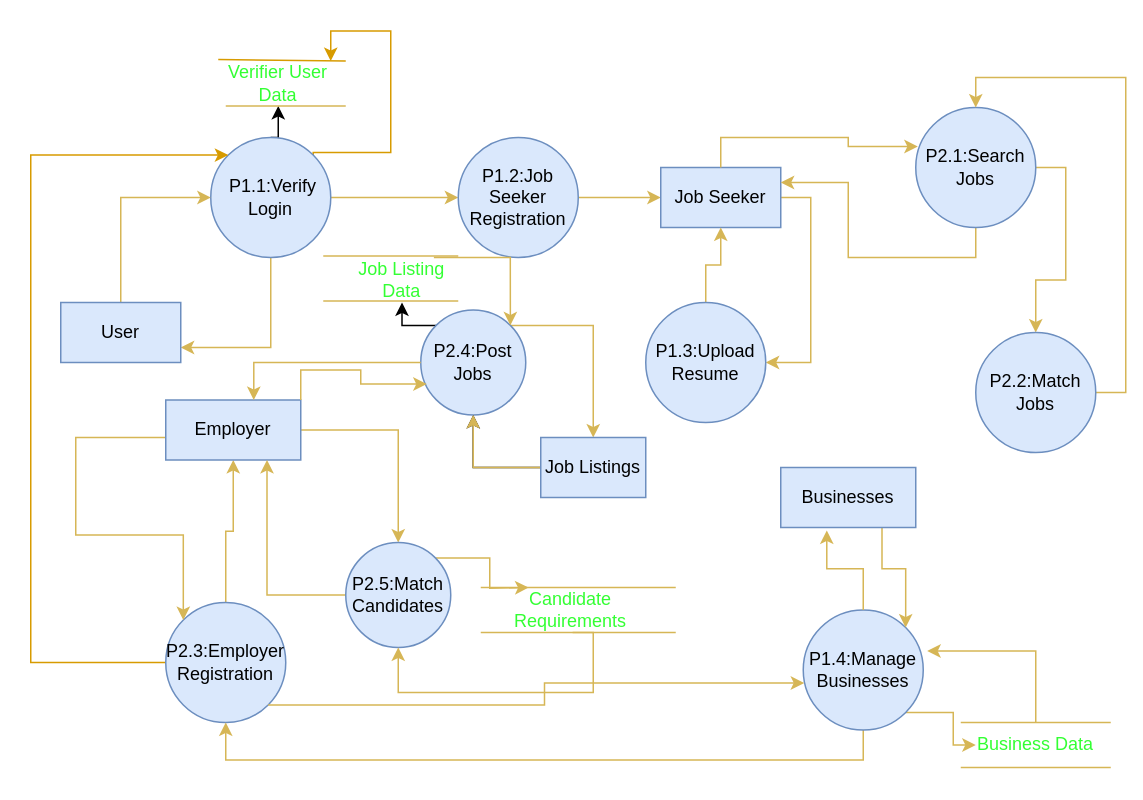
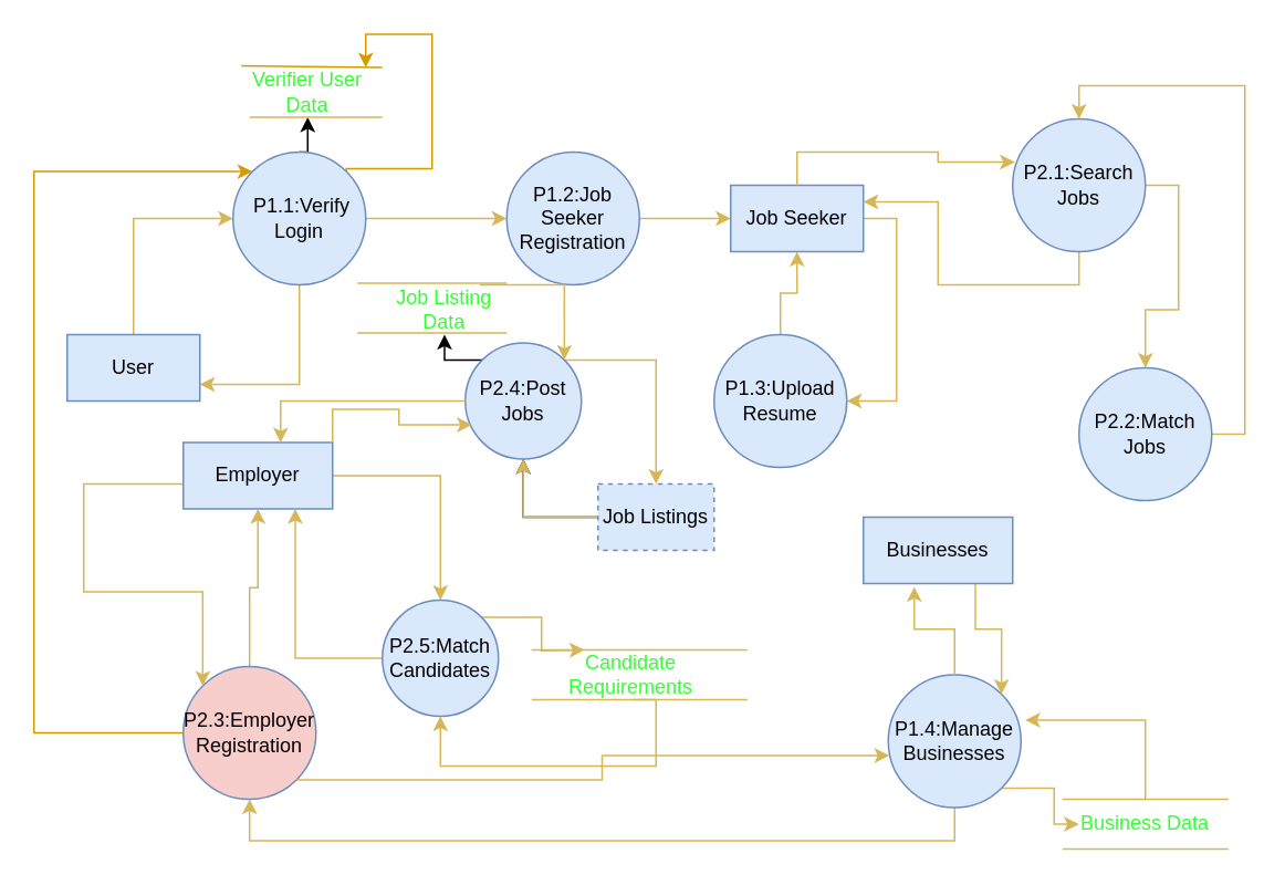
- <mxCell id="37" value="Job Listings" style="rounded=0;whiteSpace=wrap;html=1;fillColor=#dae8fc;strokeColor=#6c8ebf;" parent="1" vertex="1"><mxGeometry x="360" y="291" width="70" height="40" as="geometry" /></mxCell>
+ <mxCell id="37" value="Job Listings" style="rounded=0;whiteSpace=wrap;html=1;fillColor=#dae8fc;strokeColor=#6c8ebf;dashed=1;" parent="1" vertex="1"><mxGeometry x="360" y="291" width="70" height="40" as="geometry" /></mxCell>
- <mxCell id="23" value="P2.3:Employer Registration" style="ellipse;whiteSpace=wrap;html=1;aspect=fixed;fillColor=#dae8fc;strokeColor=#6c8ebf;" parent="1" vertex="1"><mxGeometry x="110" y="401" width="80" height="80" as="geometry" /></mxCell>
+ <mxCell id="23" value="P2.3:Employer Registration" style="ellipse;whiteSpace=wrap;html=1;aspect=fixed;fillColor=#f8cecc;strokeColor=#6c8ebf;" parent="1" vertex="1"><mxGeometry x="110" y="401" width="80" height="80" as="geometry" /></mxCell>
